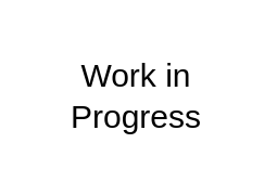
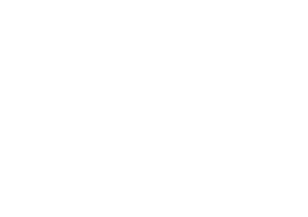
- <mxCell id="2" value="Work in Progress" style="text;html=1;align=center;verticalAlign=middle;whiteSpace=wrap;rounded=0;" vertex="1" parent="1"><mxGeometry x="20" y="20" width="60" height="30" as="geometry" /></mxCell>
